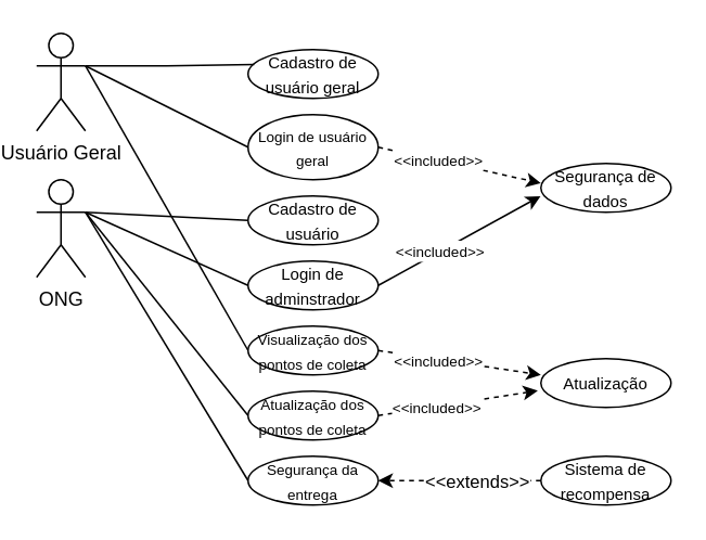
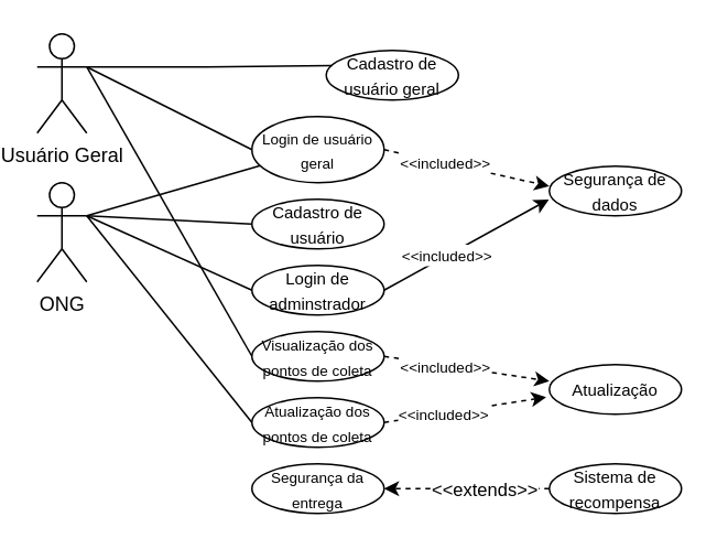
- <mxCell id="9" value="&lt;font style=&quot;font-size: 10px;&quot;&gt;Cadastro de usuário geral&lt;/font&gt;" style="ellipse;whiteSpace=wrap;html=1;" vertex="1" parent="1"><mxGeometry x="150" y="30" width="80" height="30" as="geometry" /></mxCell>
+ <mxCell id="9" value="&lt;font style=&quot;font-size: 10px;&quot;&gt;Cadastro de usuário geral&lt;/font&gt;" style="ellipse;whiteSpace=wrap;html=1;" vertex="1" parent="1"><mxGeometry x="195" y="30" width="80" height="30" as="geometry" /></mxCell>
- <mxCell id="7" style="rounded=0;orthogonalLoop=1;jettySize=auto;html=1;exitX=1;exitY=0.333;exitDx=0;exitDy=0;exitPerimeter=0;entryX=0;entryY=0.5;entryDx=0;entryDy=0;endArrow=none;startFill=0;" edge="1" parent="1" source="8" target="27"><mxGeometry relative="1" as="geometry" /></mxCell>
+ <mxCell id="7" style="rounded=0;orthogonalLoop=1;jettySize=auto;html=1;exitX=1;exitY=0.333;exitDx=0;exitDy=0;exitPerimeter=0;endArrow=none;startFill=0;" edge="1" parent="1" source="8" target="10"><mxGeometry relative="1" as="geometry" /></mxCell>
